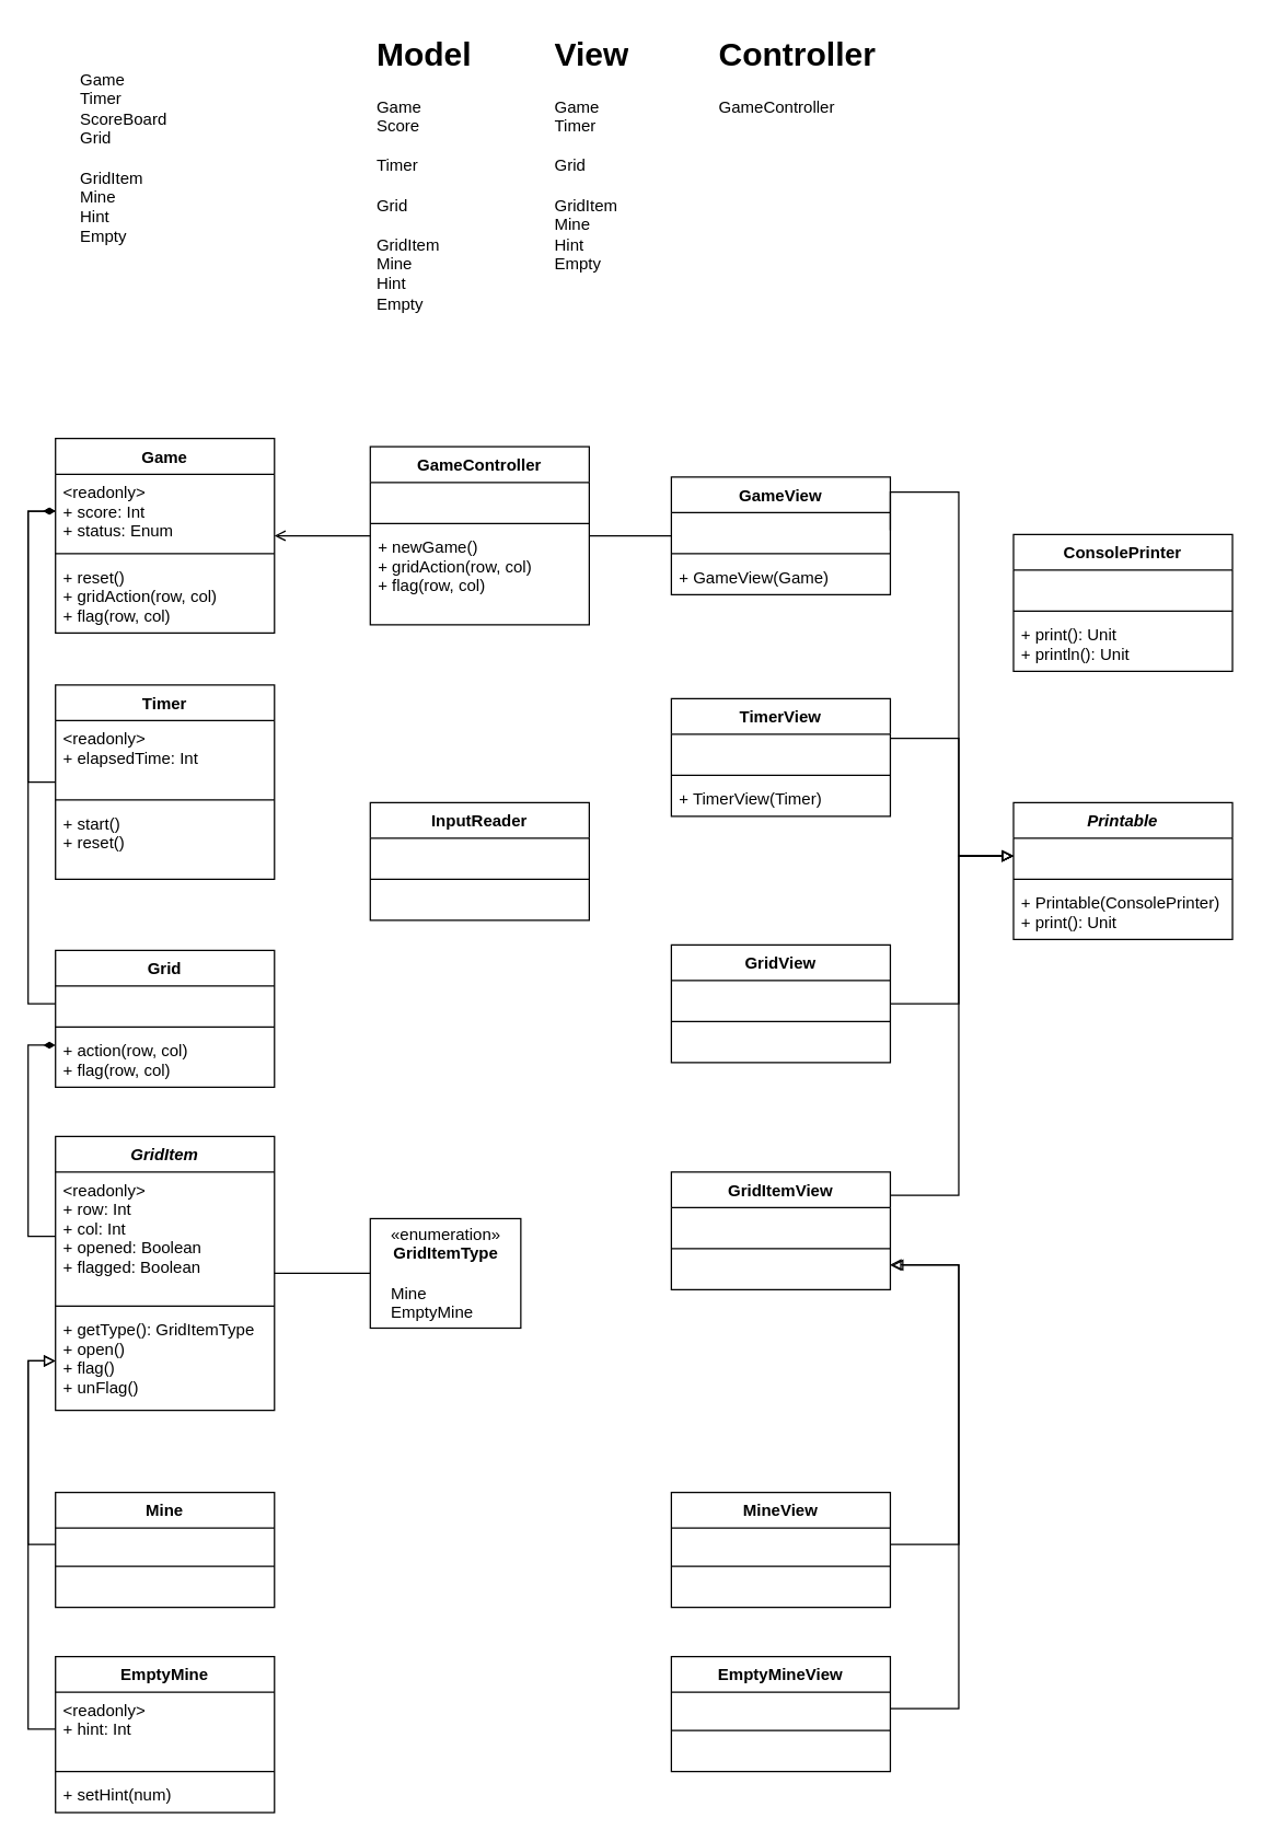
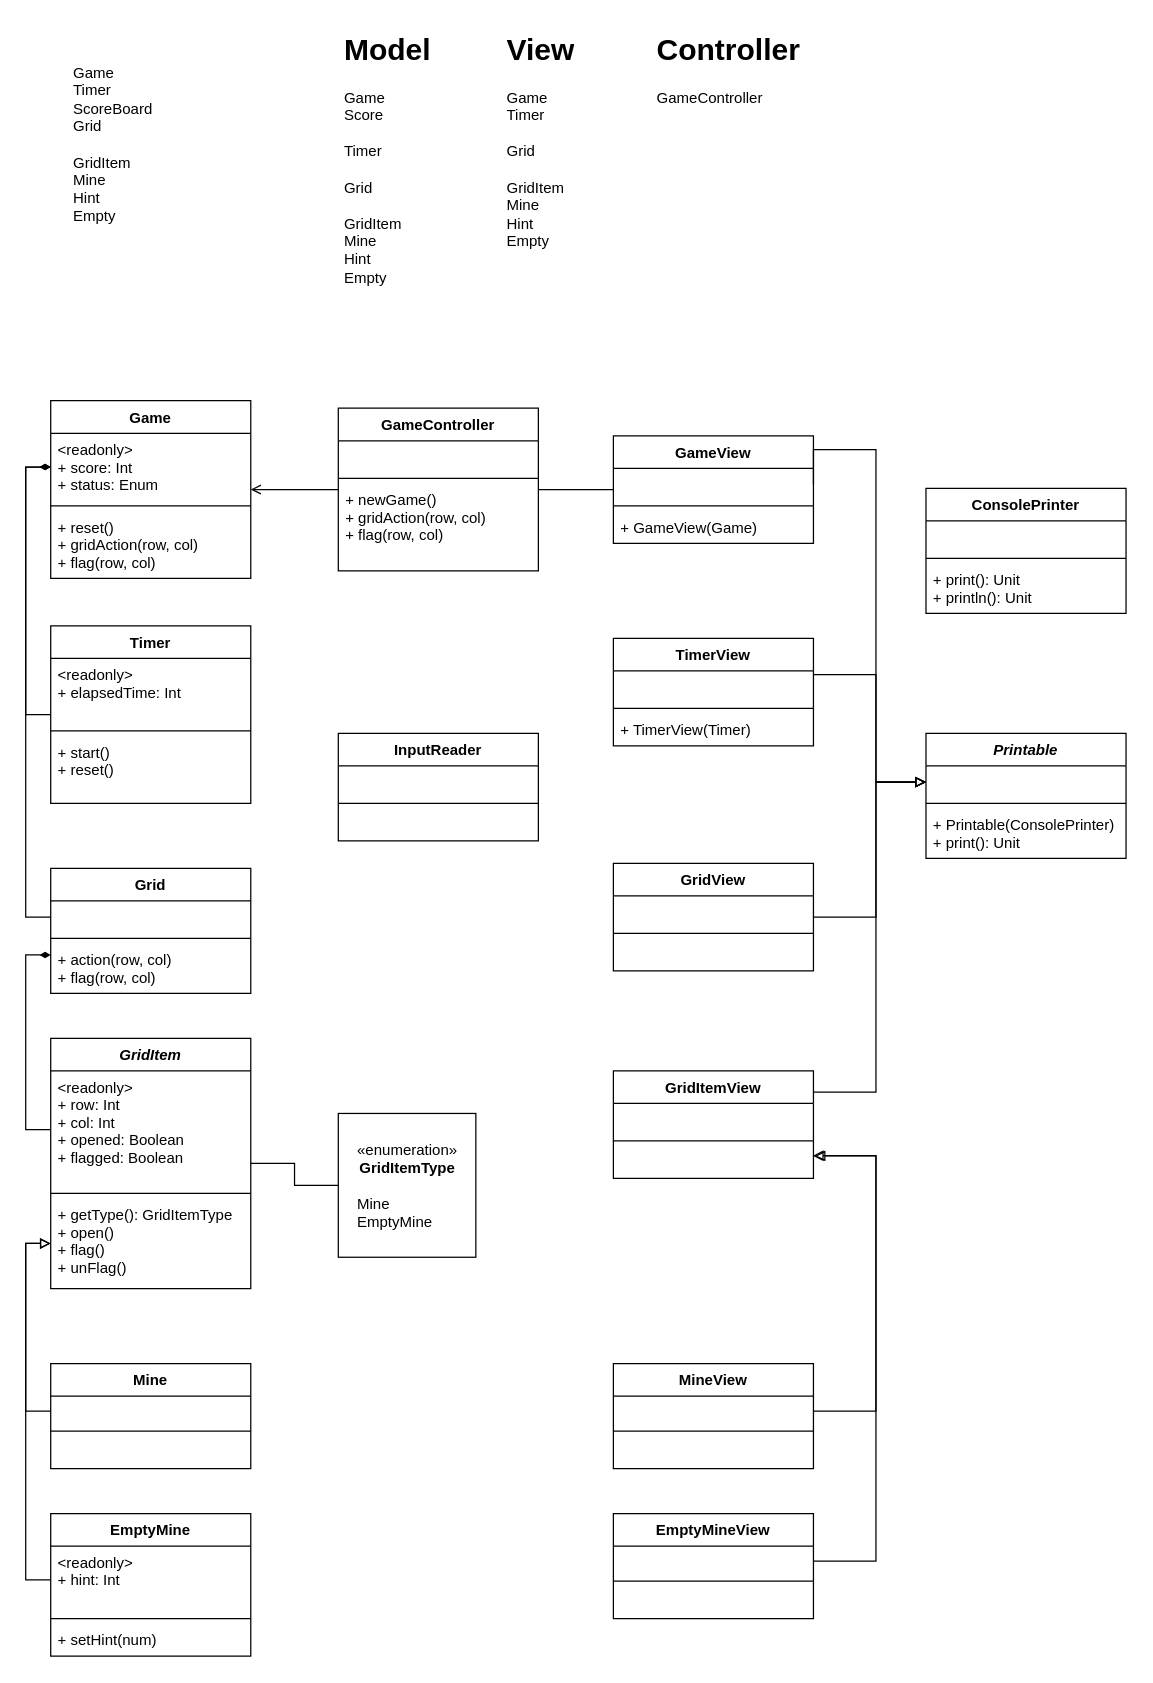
- <mxCell id="74" value="«enumeration»&lt;br&gt;&lt;b&gt;GridItemType&lt;/b&gt;&lt;br&gt;&lt;div style=&quot;text-align: left&quot;&gt;&lt;span&gt;&lt;br&gt;&lt;/span&gt;&lt;/div&gt;&lt;div style=&quot;text-align: left&quot;&gt;&lt;span&gt;Mine&lt;/span&gt;&lt;/div&gt;&lt;div style=&quot;text-align: left&quot;&gt;EmptyMine&lt;/div&gt;" style="html=1;" vertex="1" parent="1"><mxGeometry x="270" y="890" width="110" height="80" as="geometry" /></mxCell>
+ <mxCell id="74" value="«enumeration»&lt;br&gt;&lt;b&gt;GridItemType&lt;/b&gt;&lt;br&gt;&lt;div style=&quot;text-align: left&quot;&gt;&lt;span&gt;&lt;br&gt;&lt;/span&gt;&lt;/div&gt;&lt;div style=&quot;text-align: left&quot;&gt;&lt;span&gt;Mine&lt;/span&gt;&lt;/div&gt;&lt;div style=&quot;text-align: left&quot;&gt;EmptyMine&lt;/div&gt;" style="html=1;" vertex="1" parent="1"><mxGeometry x="270" y="890" width="110" height="115" as="geometry" /></mxCell>
